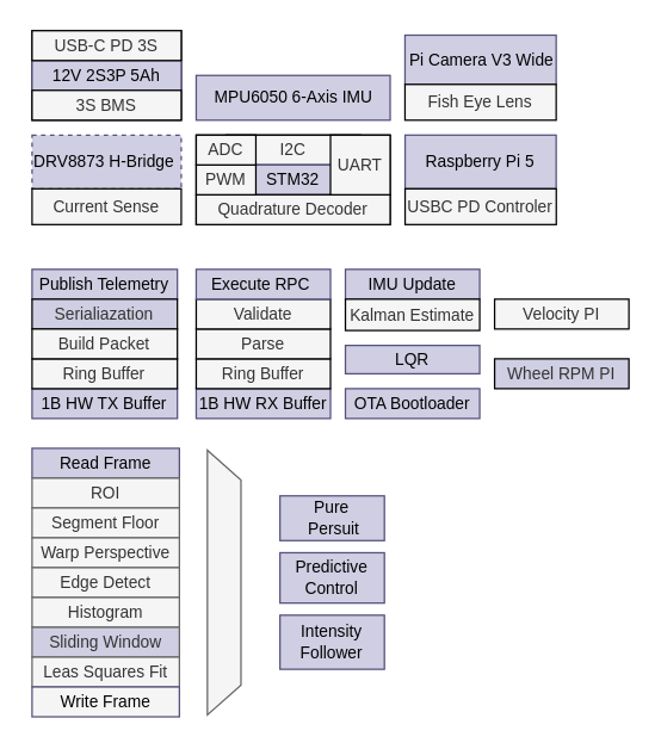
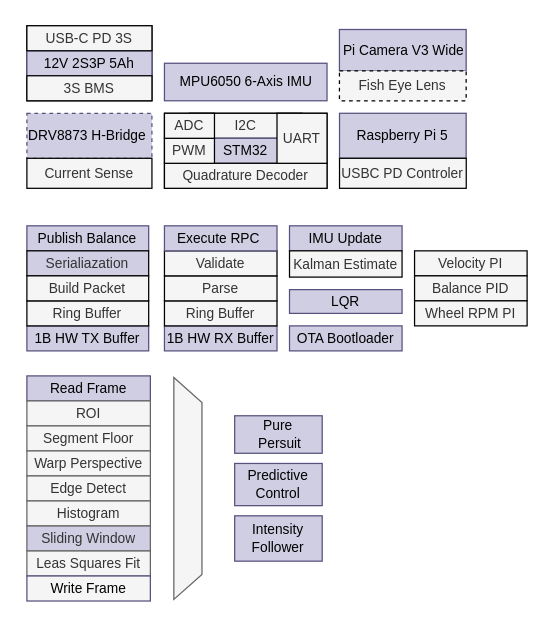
- <mxCell id="32" value="Fish Eye Lens" style="rounded=0;whiteSpace=wrap;html=1;fontSize=11;fillColor=#f5f5f5;strokeColor=default;fontColor=#333333;" parent="1" vertex="1"><mxGeometry x="270.929" y="56" width="101.331" height="24" as="geometry" /></mxCell>
+ <mxCell id="32" value="Fish Eye Lens" style="rounded=0;whiteSpace=wrap;html=1;fontSize=11;fillColor=#f5f5f5;strokeColor=default;fontColor=#333333;dashed=1;" parent="1" vertex="1"><mxGeometry x="270.929" y="56" width="101.331" height="24" as="geometry" /></mxCell>
- <mxCell id="43" value="Publish Telemetry" style="rounded=0;whiteSpace=wrap;html=1;labelBackgroundColor=none;fontSize=11;fillColor=#d0cee2;strokeColor=#56517e;" parent="1" vertex="1"><mxGeometry x="20.999" y="180" width="97.391" height="20" as="geometry" /></mxCell>
+ <mxCell id="43" value="Publish Balance" style="rounded=0;whiteSpace=wrap;html=1;labelBackgroundColor=none;fontSize=11;fillColor=#d0cee2;strokeColor=#56517e;" parent="1" vertex="1"><mxGeometry x="20.999" y="180" width="97.391" height="20" as="geometry" /></mxCell>
+ <mxCell id="38" value="Balance PID" style="rounded=0;whiteSpace=wrap;html=1;labelBackgroundColor=none;fontSize=11;fontColor=#333333;fillColor=#f5f5f5;strokeColor=default;" parent="1" vertex="1"><mxGeometry x="331" y="220" width="90" height="20" as="geometry" /></mxCell>
- <mxCell id="39" value="Wheel RPM PI" style="rounded=0;whiteSpace=wrap;html=1;labelBackgroundColor=none;fontSize=11;fontColor=#333333;fillColor=#d0cee2;strokeColor=default;" parent="1" vertex="1"><mxGeometry x="331" y="240" width="90" height="20" as="geometry" /></mxCell>
+ <mxCell id="39" value="Wheel RPM PI" style="rounded=0;whiteSpace=wrap;html=1;labelBackgroundColor=none;fontSize=11;fontColor=#333333;fillColor=#f5f5f5;strokeColor=default;" parent="1" vertex="1"><mxGeometry x="331" y="240" width="90" height="20" as="geometry" /></mxCell>
